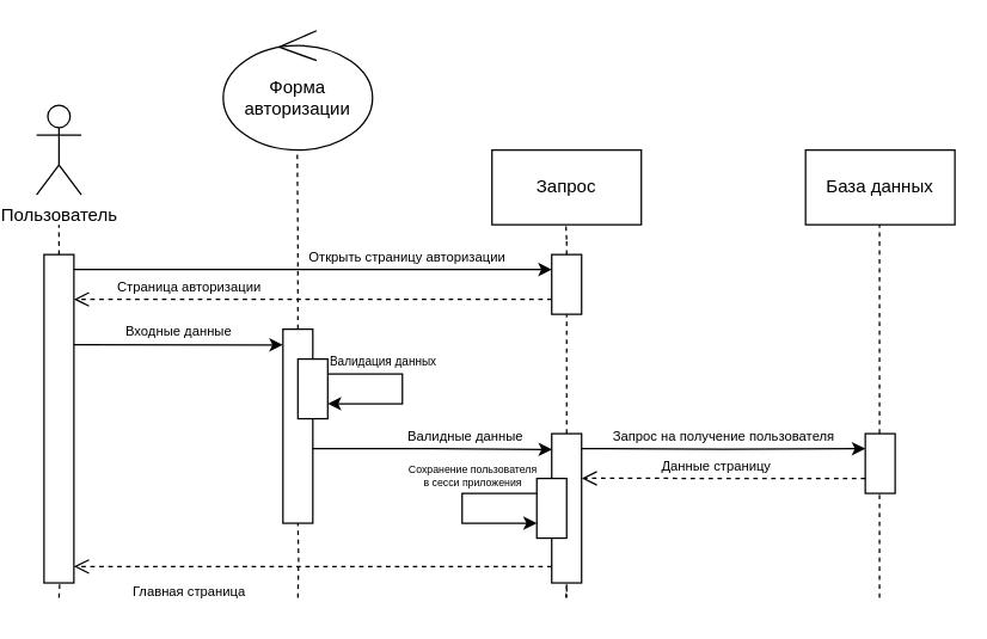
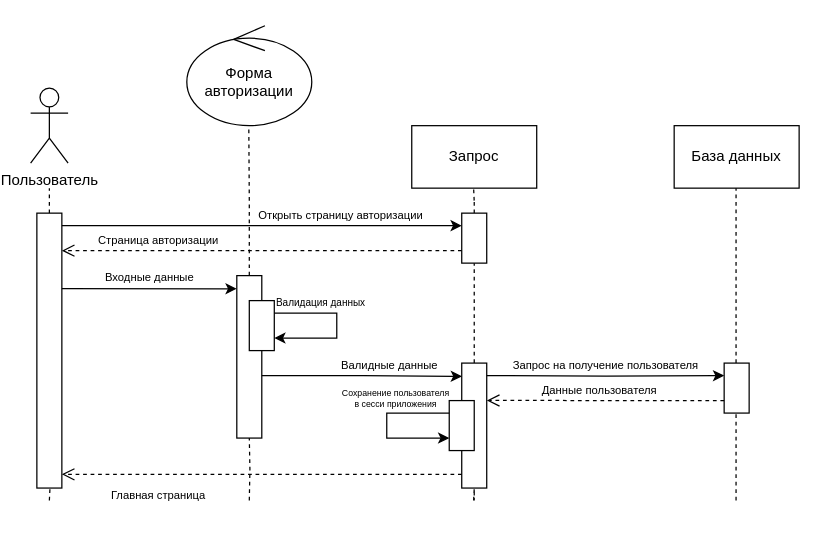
- <mxCell id="34" value="Данные страницу" style="text;html=1;align=center;verticalAlign=middle;resizable=0;points=[];autosize=1;strokeColor=none;fillColor=none;fontSize=9;" parent="1" vertex="1"><mxGeometry x="415" y="302" width="120" height="20" as="geometry" /></mxCell>
+ <mxCell id="34" value="Данные пользователя" style="text;html=1;align=center;verticalAlign=middle;resizable=0;points=[];autosize=1;strokeColor=none;fillColor=none;fontSize=9;" parent="1" vertex="1"><mxGeometry x="415" y="302" width="120" height="20" as="geometry" /></mxCell>
